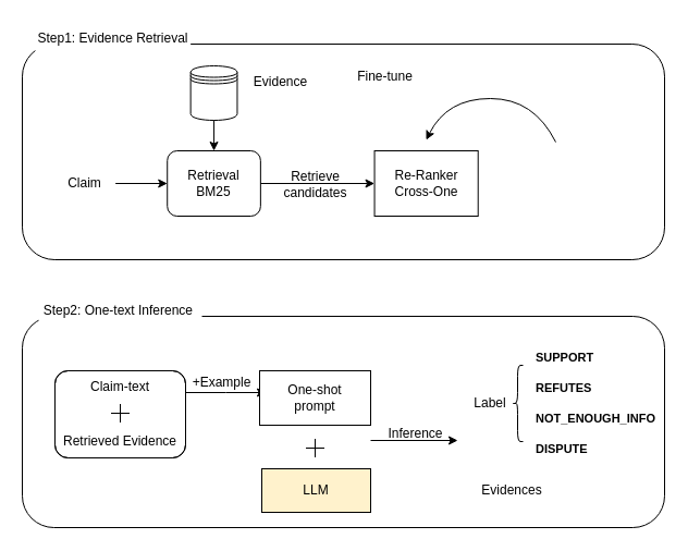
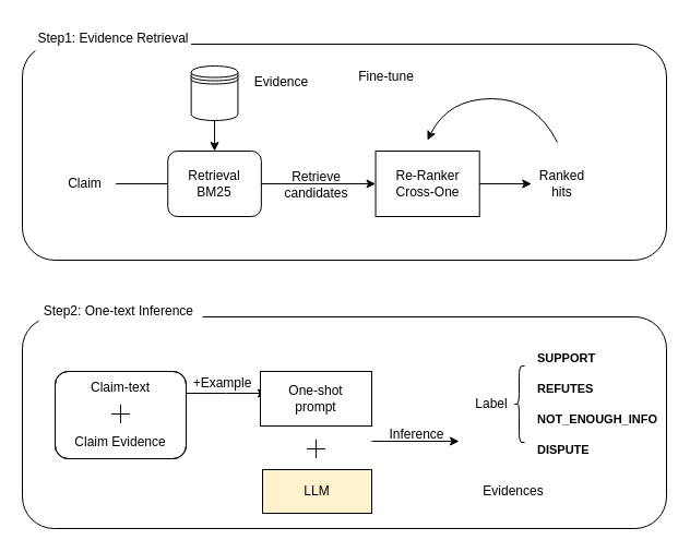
- <mxCell id="28" style="edgeStyle=orthogonalEdgeStyle;rounded=0;orthogonalLoop=1;jettySize=auto;html=1;exitX=1;exitY=0.5;exitDx=0;exitDy=0;entryX=0;entryY=0.5;entryDx=0;entryDy=0;" edge="1" parent="1" source="29" target="22"><mxGeometry relative="1" as="geometry" /></mxCell>
+ <mxCell id="28" style="edgeStyle=orthogonalEdgeStyle;rounded=0;orthogonalLoop=1;jettySize=auto;html=1;exitX=1;exitY=0.5;exitDx=0;exitDy=0;entryX=0;entryY=0.5;entryDx=0;entryDy=0;endArrow=none;" edge="1" parent="1" source="29" target="22"><mxGeometry relative="1" as="geometry" /></mxCell>
+ <mxCell id="31" style="edgeStyle=orthogonalEdgeStyle;rounded=0;orthogonalLoop=1;jettySize=auto;html=1;exitX=1;exitY=0.5;exitDx=0;exitDy=0;entryX=0;entryY=0.5;entryDx=0;entryDy=0;" edge="1" parent="1" source="26" target="30"><mxGeometry relative="1" as="geometry"><mxPoint x="495.806" y="168" as="targetPoint" /></mxGeometry></mxCell>
+ <mxCell id="30" value="Ranked&lt;br&gt;hits" style="text;html=1;strokeColor=none;fillColor=none;align=center;verticalAlign=middle;whiteSpace=wrap;rounded=0;" vertex="1" parent="1"><mxGeometry x="486.29" y="153" width="57.097" height="30" as="geometry" /></mxCell>
- <mxCell id="5" value="Retrieved Evidence" style="text;html=1;strokeColor=none;fillColor=none;align=center;verticalAlign=middle;whiteSpace=wrap;rounded=0;" vertex="1" parent="1"><mxGeometry x="55" y="390" width="110" height="30" as="geometry" /></mxCell>
+ <mxCell id="5" value="Claim Evidence" style="text;html=1;strokeColor=none;fillColor=none;align=center;verticalAlign=middle;whiteSpace=wrap;rounded=0;" vertex="1" parent="1"><mxGeometry x="55" y="390" width="110" height="30" as="geometry" /></mxCell>
